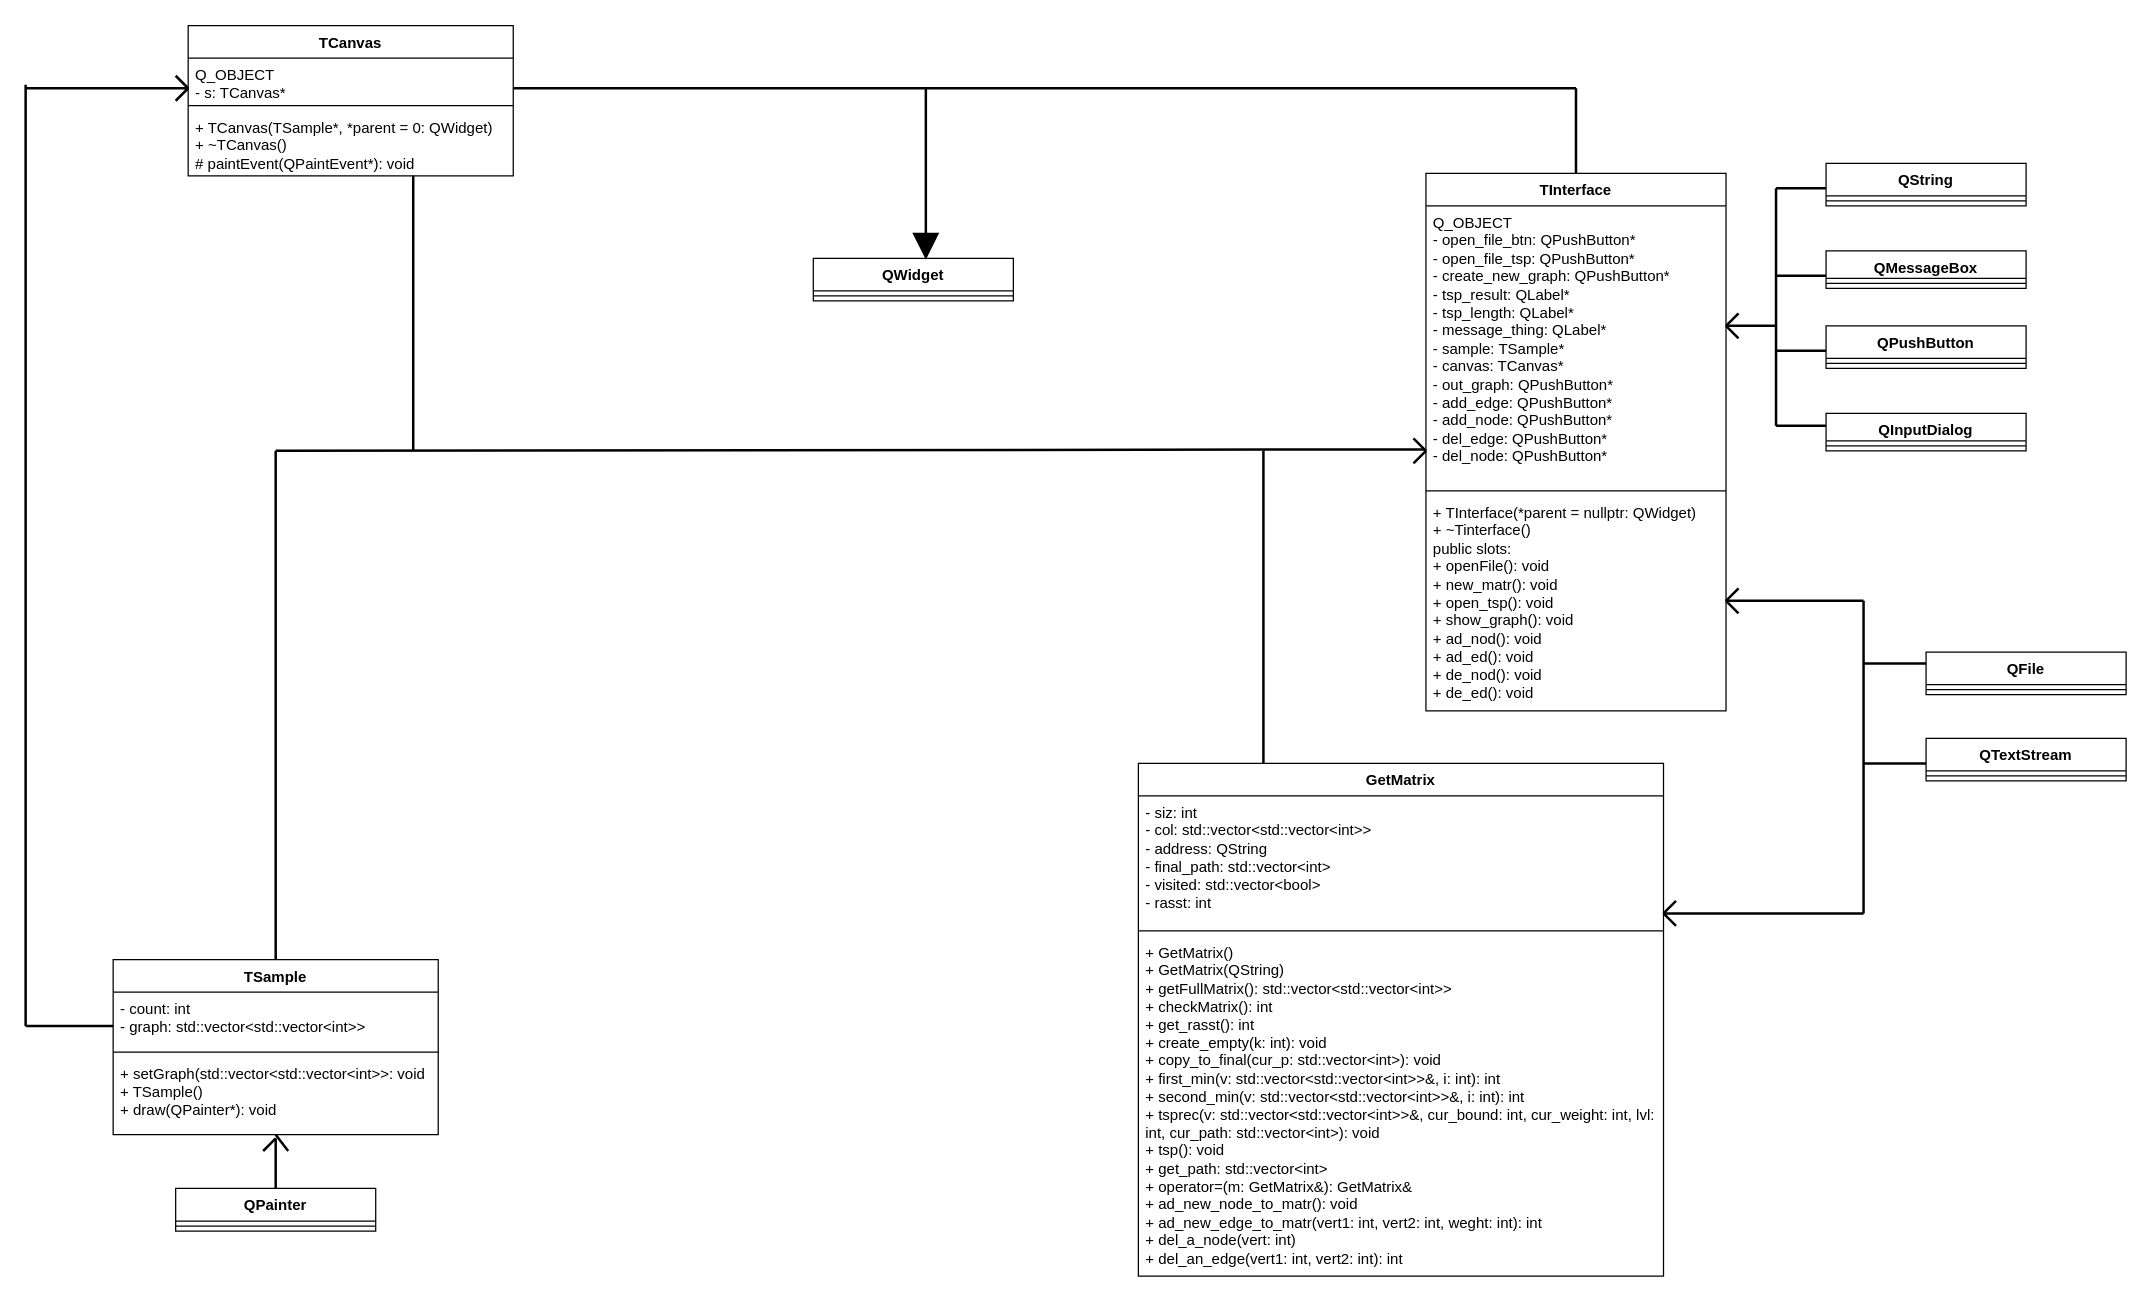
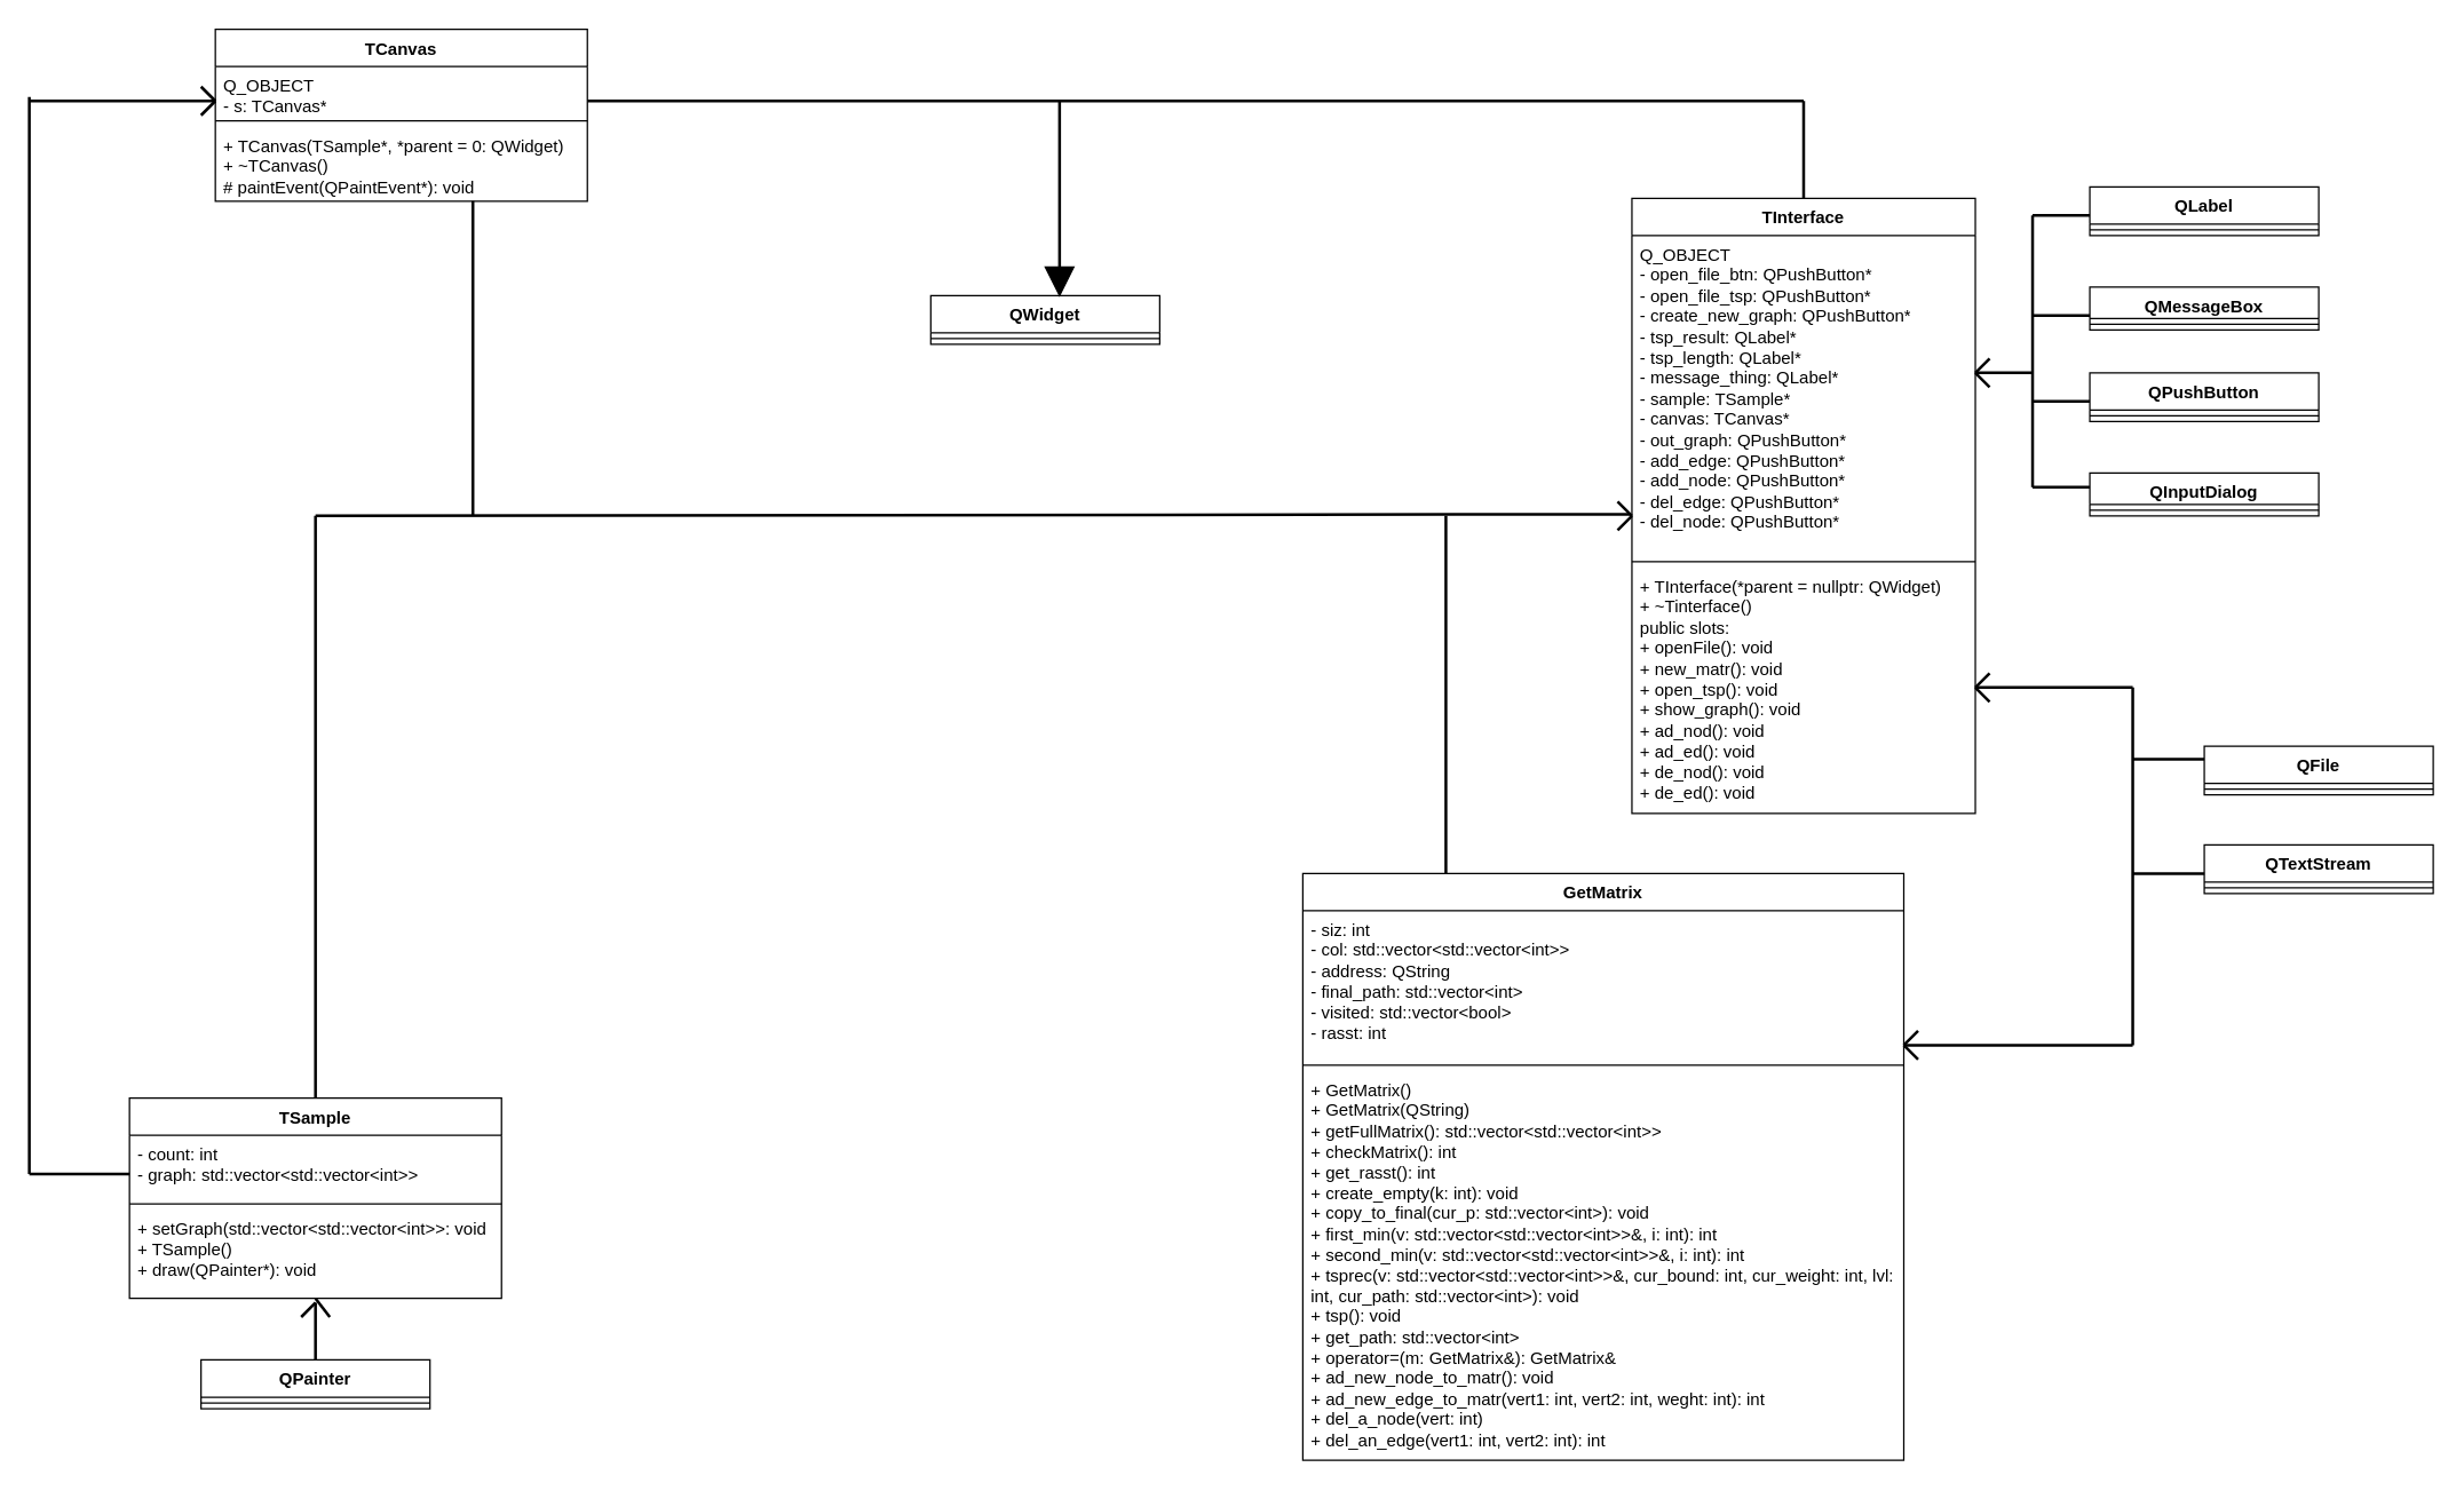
- <mxCell id="26" value="QString" style="swimlane;fontStyle=1;align=center;verticalAlign=top;childLayout=stackLayout;horizontal=1;startSize=26;horizontalStack=0;resizeParent=1;resizeParentMax=0;resizeLast=0;collapsible=1;marginBottom=0;whiteSpace=wrap;html=1;" parent="1" vertex="1"><mxGeometry x="1460" y="130" width="160" height="34" as="geometry" /></mxCell>
+ <mxCell id="26" value="QLabel" style="swimlane;fontStyle=1;align=center;verticalAlign=top;childLayout=stackLayout;horizontal=1;startSize=26;horizontalStack=0;resizeParent=1;resizeParentMax=0;resizeLast=0;collapsible=1;marginBottom=0;whiteSpace=wrap;html=1;" parent="1" vertex="1"><mxGeometry x="1460" y="130" width="160" height="34" as="geometry" /></mxCell>
